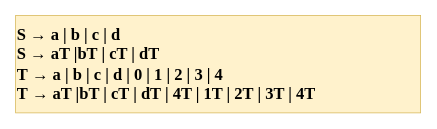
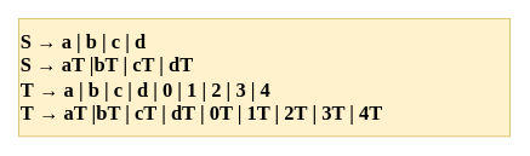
- <mxCell id="2" value="&lt;b&gt;&lt;font face=&quot;Comic Sans MS&quot; style=&quot;font-size: 22px&quot;&gt;S → a | b | c | d&lt;br&gt;S&amp;nbsp;&lt;/font&gt;&lt;/b&gt;&lt;b&gt;&lt;font face=&quot;Comic Sans MS&quot; style=&quot;font-size: 22px&quot;&gt;→ aT |bT | cT | dT&lt;br&gt;&lt;/font&gt;&lt;/b&gt;&lt;b&gt;&lt;font face=&quot;Comic Sans MS&quot; style=&quot;font-size: 22px&quot;&gt;T&amp;nbsp;&lt;/font&gt;&lt;/b&gt;&lt;b&gt;&lt;font face=&quot;Comic Sans MS&quot; style=&quot;font-size: 22px&quot;&gt;→ a | b | c | d | 0 | 1 | 2 | 3 | 4&lt;br&gt;&lt;/font&gt;&lt;/b&gt;&lt;b&gt;&lt;font face=&quot;Comic Sans MS&quot; style=&quot;font-size: 22px&quot;&gt;T&amp;nbsp;&lt;/font&gt;&lt;/b&gt;&lt;b&gt;&lt;font face=&quot;Comic Sans MS&quot; style=&quot;font-size: 22px&quot;&gt;→&amp;nbsp;&lt;/font&gt;&lt;/b&gt;&lt;b&gt;&lt;font face=&quot;Comic Sans MS&quot; style=&quot;font-size: 22px&quot;&gt;aT |bT | cT | dT | 4T | 1T | 2T | 3T | 4T&lt;/font&gt;&lt;/b&gt;&lt;b&gt;&lt;font face=&quot;Comic Sans MS&quot; style=&quot;font-size: 22px&quot;&gt;&lt;br&gt;&lt;/font&gt;&lt;/b&gt;" style="rounded=0;whiteSpace=wrap;html=1;align=left;fillColor=#fff2cc;strokeColor=#d6b656;" vertex="1" parent="1"><mxGeometry x="20" y="20" width="540" height="130" as="geometry" /></mxCell>
+ <mxCell id="2" value="&lt;b&gt;&lt;font face=&quot;Comic Sans MS&quot; style=&quot;font-size: 22px&quot;&gt;S → a | b | c | d&lt;br&gt;S&amp;nbsp;&lt;/font&gt;&lt;/b&gt;&lt;b&gt;&lt;font face=&quot;Comic Sans MS&quot; style=&quot;font-size: 22px&quot;&gt;→ aT |bT | cT | dT&lt;br&gt;&lt;/font&gt;&lt;/b&gt;&lt;b&gt;&lt;font face=&quot;Comic Sans MS&quot; style=&quot;font-size: 22px&quot;&gt;T&amp;nbsp;&lt;/font&gt;&lt;/b&gt;&lt;b&gt;&lt;font face=&quot;Comic Sans MS&quot; style=&quot;font-size: 22px&quot;&gt;→ a | b | c | d | 0 | 1 | 2 | 3 | 4&lt;br&gt;&lt;/font&gt;&lt;/b&gt;&lt;b&gt;&lt;font face=&quot;Comic Sans MS&quot; style=&quot;font-size: 22px&quot;&gt;T&amp;nbsp;&lt;/font&gt;&lt;/b&gt;&lt;b&gt;&lt;font face=&quot;Comic Sans MS&quot; style=&quot;font-size: 22px&quot;&gt;→&amp;nbsp;&lt;/font&gt;&lt;/b&gt;&lt;b&gt;&lt;font face=&quot;Comic Sans MS&quot; style=&quot;font-size: 22px&quot;&gt;aT |bT | cT | dT | 0T | 1T | 2T | 3T | 4T&lt;/font&gt;&lt;/b&gt;&lt;b&gt;&lt;font face=&quot;Comic Sans MS&quot; style=&quot;font-size: 22px&quot;&gt;&lt;br&gt;&lt;/font&gt;&lt;/b&gt;" style="rounded=0;whiteSpace=wrap;html=1;align=left;fillColor=#fff2cc;strokeColor=#d6b656;" vertex="1" parent="1"><mxGeometry x="20" y="20" width="540" height="130" as="geometry" /></mxCell>
